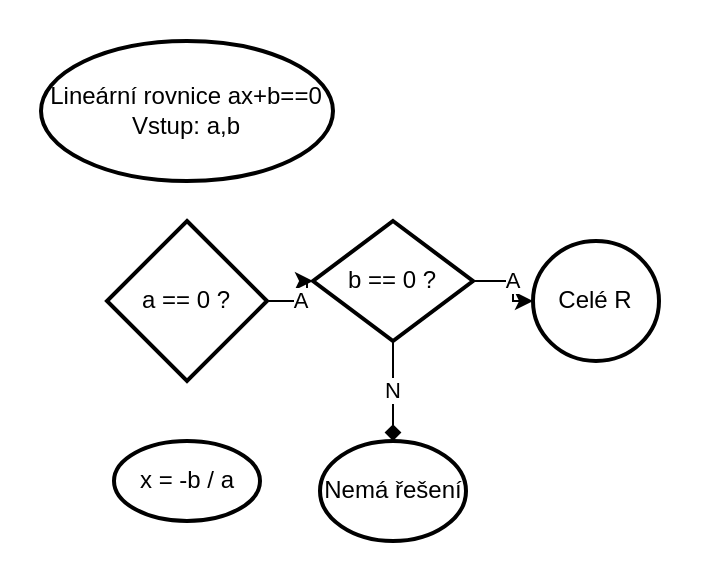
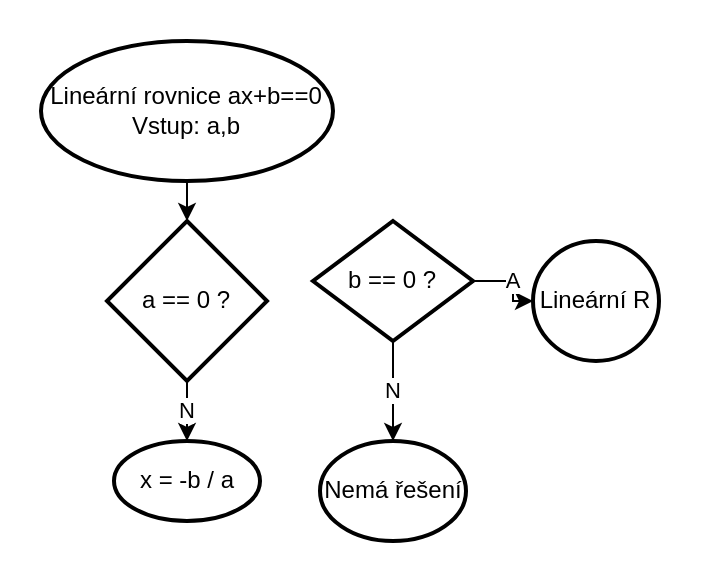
+ <mxCell id="2" value="" style="edgeStyle=orthogonalEdgeStyle;rounded=0;orthogonalLoop=1;jettySize=auto;html=1;" edge="1" parent="1" source="3" target="7"><mxGeometry relative="1" as="geometry" /></mxCell>
- <mxCell id="6" value="A" style="edgeStyle=orthogonalEdgeStyle;rounded=0;orthogonalLoop=1;jettySize=auto;html=1;" edge="1" parent="1" source="7" target="10"><mxGeometry relative="1" as="geometry" /></mxCell>
- <mxCell id="11" value="Celé R" style="ellipse;whiteSpace=wrap;html=1;strokeWidth=2;" vertex="1" parent="1"><mxGeometry x="266" y="120" width="63" height="60" as="geometry" /></mxCell>
+ <mxCell id="11" value="Lineární R" style="ellipse;whiteSpace=wrap;html=1;strokeWidth=2;" vertex="1" parent="1"><mxGeometry x="266" y="120" width="63" height="60" as="geometry" /></mxCell>
+ <mxCell id="5" value="N" style="edgeStyle=orthogonalEdgeStyle;rounded=0;orthogonalLoop=1;jettySize=auto;html=1;entryX=0.5;entryY=0;entryDx=0;entryDy=0;" edge="1" parent="1" source="7" target="4"><mxGeometry relative="1" as="geometry"><mxPoint x="93" y="240" as="targetPoint" /></mxGeometry></mxCell>
- <mxCell id="9" value="N" style="edgeStyle=orthogonalEdgeStyle;rounded=0;orthogonalLoop=1;jettySize=auto;html=1;endArrow=diamond;" edge="1" parent="1" source="10" target="12"><mxGeometry relative="1" as="geometry" /></mxCell>
+ <mxCell id="9" value="N" style="edgeStyle=orthogonalEdgeStyle;rounded=0;orthogonalLoop=1;jettySize=auto;html=1;" edge="1" parent="1" source="10" target="12"><mxGeometry relative="1" as="geometry" /></mxCell>
